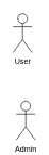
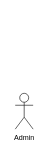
- <mxCell id="2" value="User" style="shape=umlActor;verticalLabelPosition=bottom;verticalAlign=top;html=1;outlineConnect=0;" vertex="1" parent="1"><mxGeometry x="20" y="20" width="30" height="60" as="geometry" /></mxCell>
